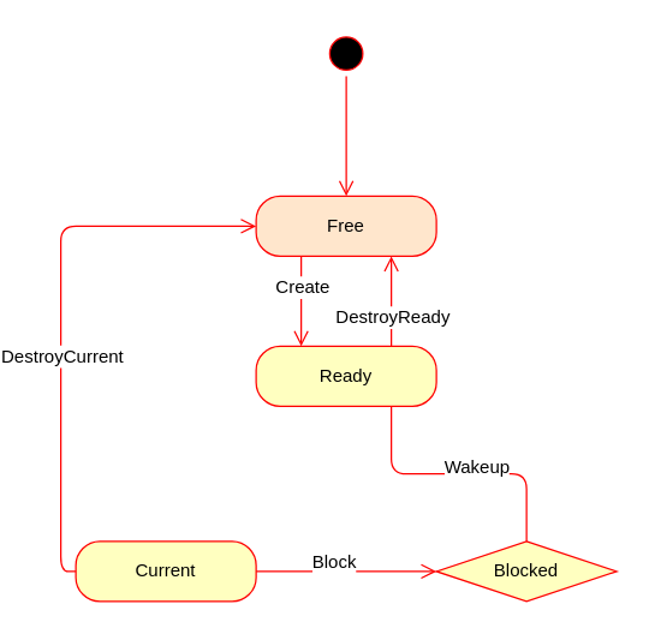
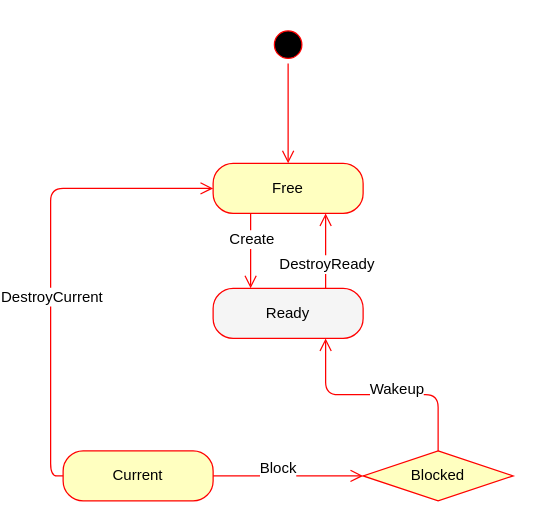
- <mxCell id="4" value="Free" style="rounded=1;whiteSpace=wrap;html=1;arcSize=40;fontColor=#000000;fillColor=#ffe6cc;strokeColor=#ff0000;" vertex="1" parent="1"><mxGeometry x="140" y="130" width="120" height="40" as="geometry" /></mxCell>
+ <mxCell id="4" value="Free" style="rounded=1;whiteSpace=wrap;html=1;arcSize=40;fontColor=#000000;fillColor=#ffffc0;strokeColor=#ff0000;" vertex="1" parent="1"><mxGeometry x="140" y="130" width="120" height="40" as="geometry" /></mxCell>
- <mxCell id="8" value="Ready" style="rounded=1;whiteSpace=wrap;html=1;arcSize=40;fontColor=#000000;fillColor=#ffffc0;strokeColor=#ff0000;" vertex="1" parent="1"><mxGeometry x="140" y="230" width="120" height="40" as="geometry" /></mxCell>
+ <mxCell id="8" value="Ready" style="rounded=1;whiteSpace=wrap;html=1;arcSize=40;fontColor=#000000;fillColor=#f5f5f5;strokeColor=#ff0000;" vertex="1" parent="1"><mxGeometry x="140" y="230" width="120" height="40" as="geometry" /></mxCell>
- <mxCell id="14" value="" style="edgeStyle=orthogonalEdgeStyle;html=1;verticalAlign=bottom;endArrow=none;endSize=8;strokeColor=#ff0000;entryX=0.75;entryY=1;entryDx=0;entryDy=0;exitX=0.5;exitY=0;exitDx=0;exitDy=0;" edge="1" parent="1" source="9" target="8"><mxGeometry relative="1" as="geometry"><mxPoint x="240" y="390" as="targetPoint" /><mxPoint x="140" y="390" as="sourcePoint" /></mxGeometry></mxCell>
+ <mxCell id="14" value="" style="edgeStyle=orthogonalEdgeStyle;html=1;verticalAlign=bottom;endArrow=open;endSize=8;strokeColor=#ff0000;entryX=0.75;entryY=1;entryDx=0;entryDy=0;exitX=0.5;exitY=0;exitDx=0;exitDy=0;" edge="1" parent="1" source="9" target="8"><mxGeometry relative="1" as="geometry"><mxPoint x="240" y="390" as="targetPoint" /><mxPoint x="140" y="390" as="sourcePoint" /></mxGeometry></mxCell>
